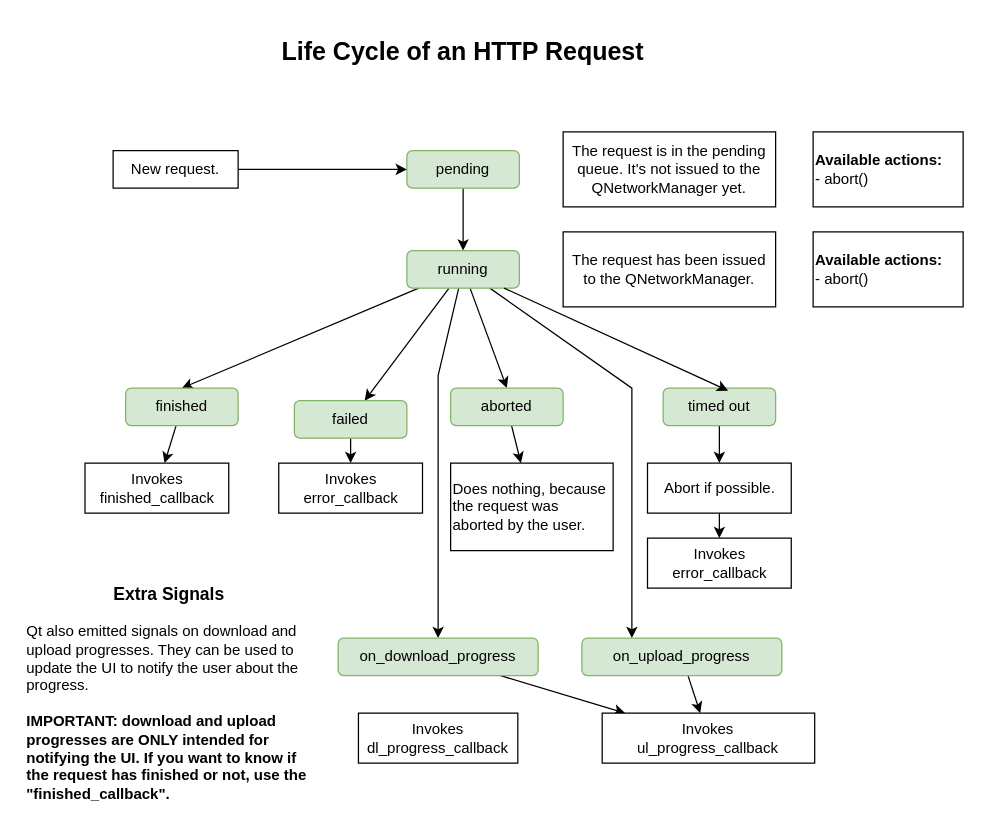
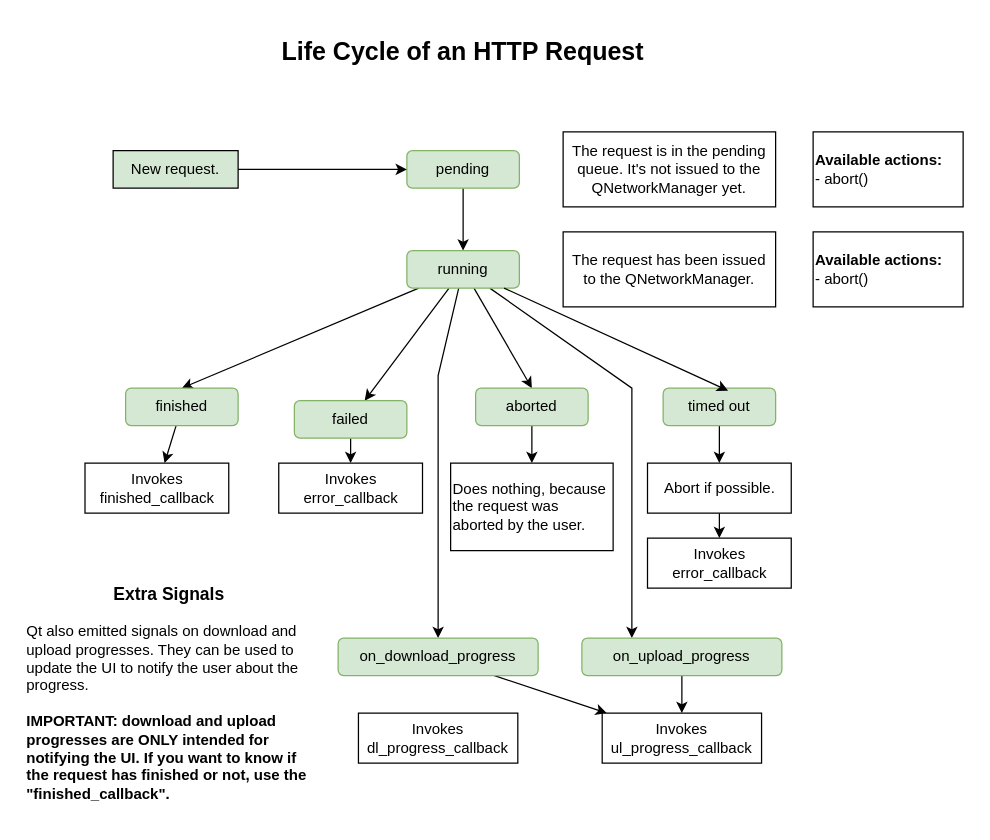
- <mxCell id="35" value="New request." style="rounded=0;whiteSpace=wrap;html=1;align=center;" vertex="1" parent="1"><mxGeometry x="90" y="120" width="100" height="30" as="geometry" /></mxCell>
+ <mxCell id="35" value="New request." style="rounded=0;whiteSpace=wrap;html=1;align=center;fillColor=#d5e8d4;" vertex="1" parent="1"><mxGeometry x="90" y="120" width="100" height="30" as="geometry" /></mxCell>
- <mxCell id="13" value="aborted" style="rounded=1;whiteSpace=wrap;html=1;fillColor=#d5e8d4;strokeColor=#82b366;" vertex="1" parent="1"><mxGeometry x="360" y="310" width="90" height="30" as="geometry" /></mxCell>
+ <mxCell id="13" value="aborted" style="rounded=1;whiteSpace=wrap;html=1;fillColor=#d5e8d4;strokeColor=#82b366;" vertex="1" parent="1"><mxGeometry x="380" y="310" width="90" height="30" as="geometry" /></mxCell>
- <mxCell id="32" value="&lt;div&gt;Invokes&lt;/div&gt;&lt;div&gt;ul_progress_callback&lt;br&gt;&lt;/div&gt;" style="rounded=0;whiteSpace=wrap;html=1;align=center;" vertex="1" parent="1"><mxGeometry x="481.25" y="570" width="170" height="40" as="geometry" /></mxCell>
+ <mxCell id="32" value="&lt;div&gt;Invokes&lt;/div&gt;&lt;div&gt;ul_progress_callback&lt;br&gt;&lt;/div&gt;" style="rounded=0;whiteSpace=wrap;html=1;align=center;" vertex="1" parent="1"><mxGeometry x="481.25" y="570" width="127.5" height="40" as="geometry" /></mxCell>
